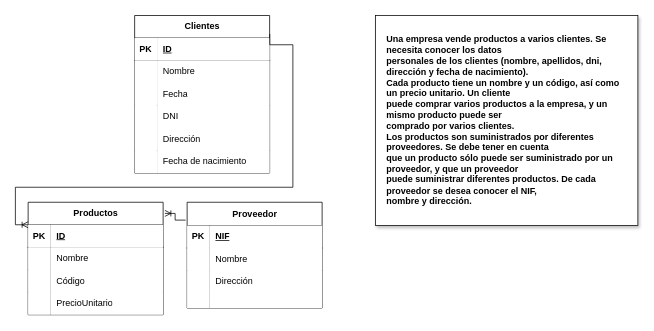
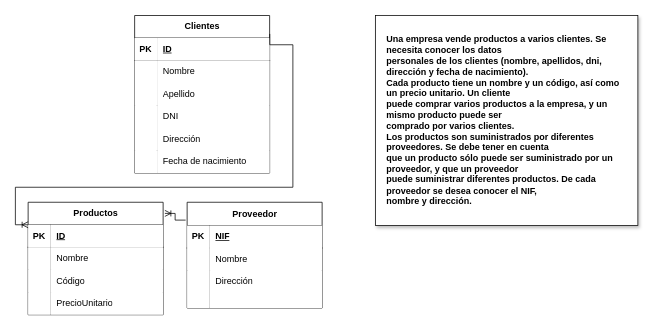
- <mxCell id="24" value="Fecha" style="shape=partialRectangle;connectable=0;fillColor=default;top=0;left=0;bottom=0;right=0;align=left;spacingLeft=6;overflow=hidden;whiteSpace=wrap;html=1;strokeColor=default;perimeterSpacing=1;" parent="22" vertex="1"><mxGeometry x="30" width="150" height="30" as="geometry"><mxRectangle width="150" height="30" as="alternateBounds" /></mxGeometry></mxCell>
+ <mxCell id="24" value="Apellido" style="shape=partialRectangle;connectable=0;fillColor=default;top=0;left=0;bottom=0;right=0;align=left;spacingLeft=6;overflow=hidden;whiteSpace=wrap;html=1;strokeColor=default;perimeterSpacing=1;" parent="22" vertex="1"><mxGeometry x="30" width="150" height="30" as="geometry"><mxRectangle width="150" height="30" as="alternateBounds" /></mxGeometry></mxCell>
